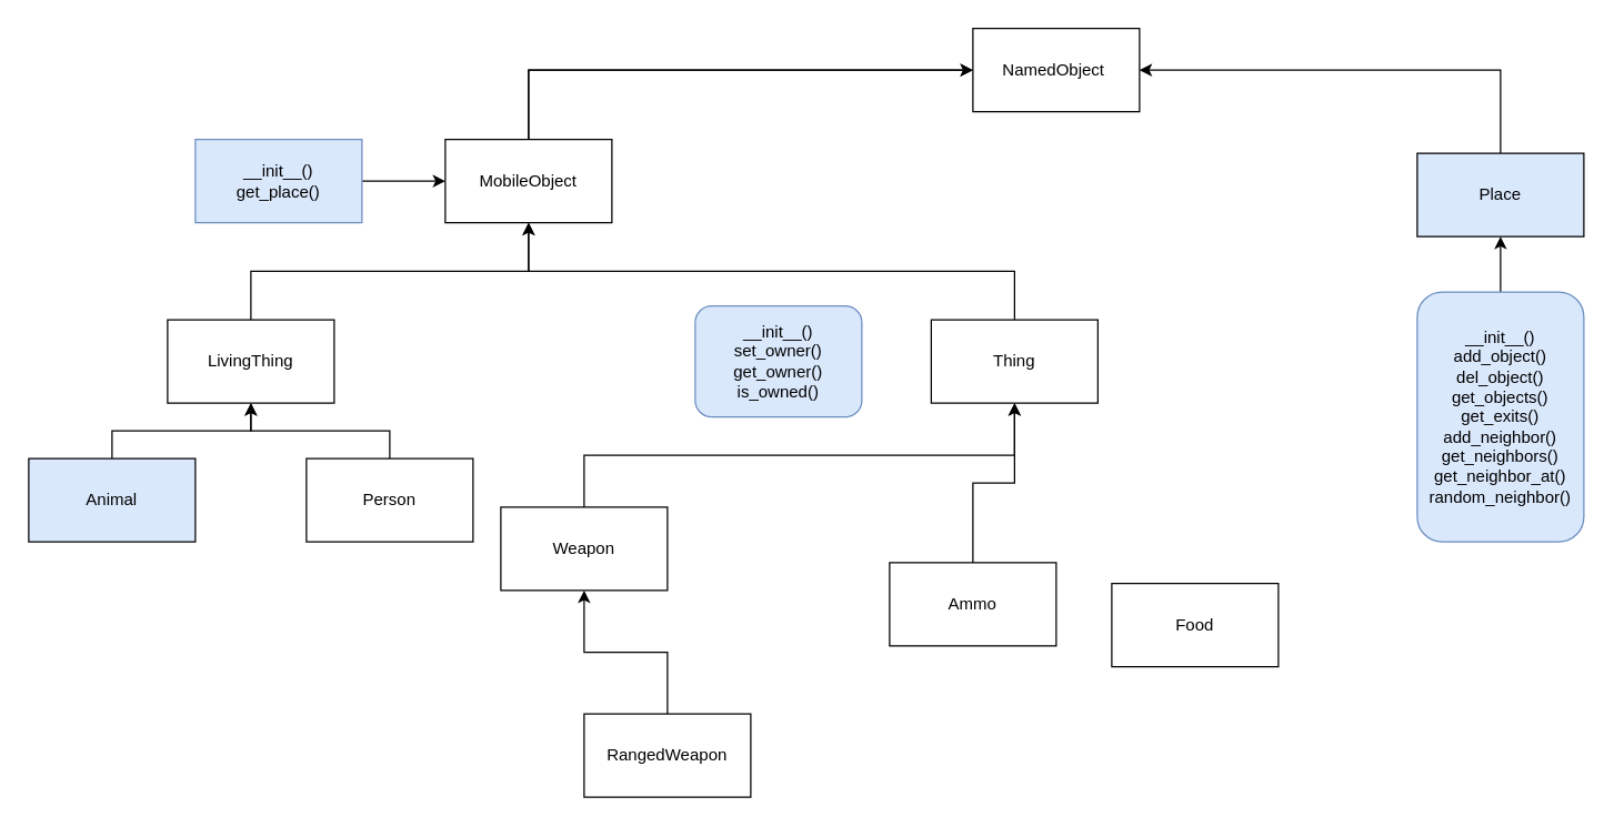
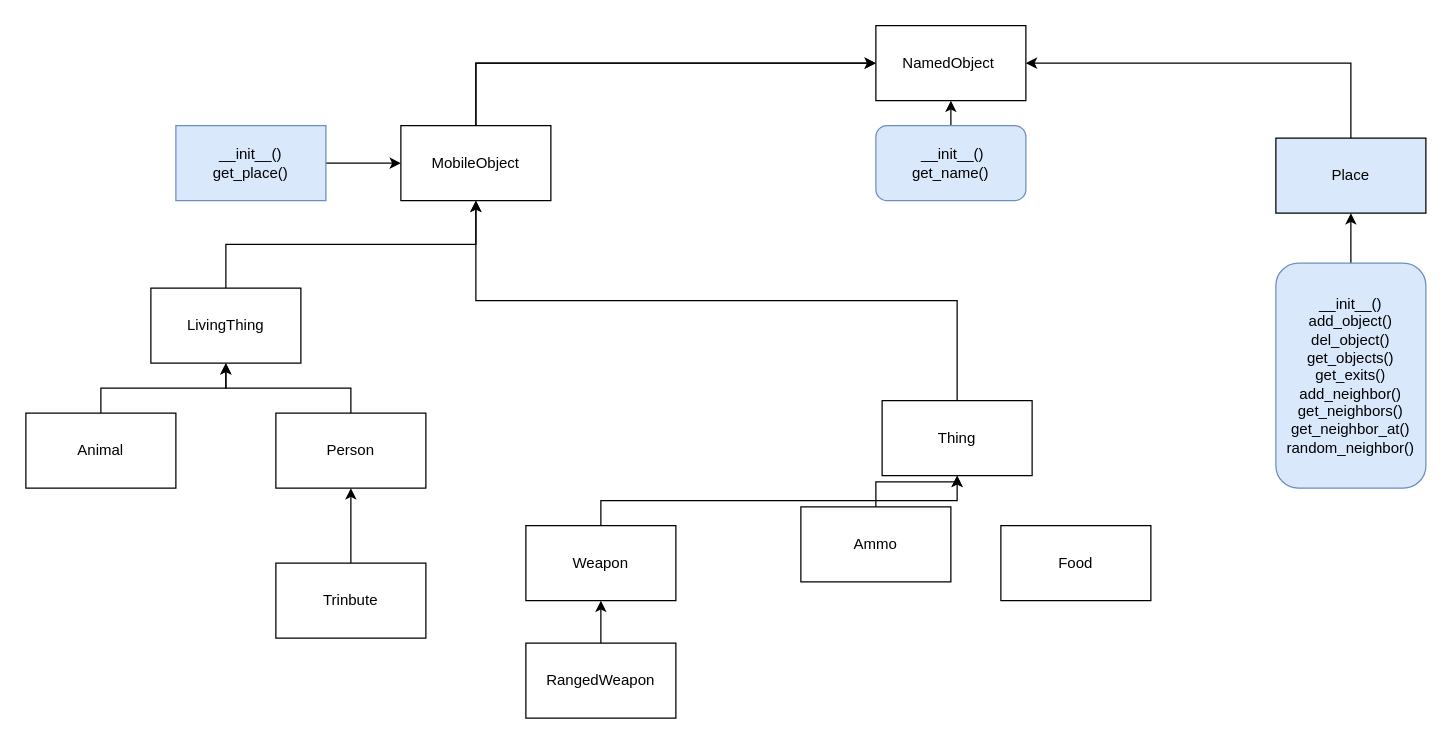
+ <mxCell id="25" style="edgeStyle=orthogonalEdgeStyle;rounded=0;orthogonalLoop=1;jettySize=auto;html=1;exitX=0.5;exitY=0;exitDx=0;exitDy=0;entryX=0.5;entryY=1;entryDx=0;entryDy=0;" edge="1" parent="1" source="26" target="2"><mxGeometry relative="1" as="geometry" /></mxCell>
+ <mxCell id="26" value="&amp;nbsp;__init__()&lt;br&gt;get_name()" style="rounded=1;whiteSpace=wrap;html=1;fillColor=#dae8fc;strokeColor=#6c8ebf;" vertex="1" parent="1"><mxGeometry x="700" y="100" width="120" height="60" as="geometry" /></mxCell>
- <mxCell id="31" value="__init__()&lt;br&gt;set_owner()&lt;br&gt;get_owner()&lt;br&gt;is_owned()" style="rounded=1;whiteSpace=wrap;html=1;fillColor=#dae8fc;strokeColor=#6c8ebf;" vertex="1" parent="1"><mxGeometry x="500" y="220" width="120" height="80" as="geometry" /></mxCell>
- <mxCell id="9" value="Thing" style="rounded=0;whiteSpace=wrap;html=1;" vertex="1" parent="1"><mxGeometry x="670" y="230" width="120" height="60" as="geometry" /></mxCell>
+ <mxCell id="9" value="Thing" style="rounded=0;whiteSpace=wrap;html=1;" vertex="1" parent="1"><mxGeometry x="705" y="320" width="120" height="60" as="geometry" /></mxCell>
- <mxCell id="22" value="Animal" style="rounded=0;whiteSpace=wrap;html=1;fillColor=#dae8fc;" vertex="1" parent="1"><mxGeometry x="20" y="330" width="120" height="60" as="geometry" /></mxCell>
+ <mxCell id="22" value="Animal" style="rounded=0;whiteSpace=wrap;html=1;" vertex="1" parent="1"><mxGeometry x="20" y="330" width="120" height="60" as="geometry" /></mxCell>
- <mxCell id="15" value="Weapon" style="rounded=0;whiteSpace=wrap;html=1;" vertex="1" parent="1"><mxGeometry x="360" y="365" width="120" height="60" as="geometry" /></mxCell>
+ <mxCell id="15" value="Weapon" style="rounded=0;whiteSpace=wrap;html=1;" vertex="1" parent="1"><mxGeometry x="420" y="420" width="120" height="60" as="geometry" /></mxCell>
+ <mxCell id="23" style="edgeStyle=orthogonalEdgeStyle;rounded=0;orthogonalLoop=1;jettySize=auto;html=1;exitX=0.5;exitY=0;exitDx=0;exitDy=0;entryX=0.5;entryY=1;entryDx=0;entryDy=0;" edge="1" parent="1" source="24" target="13"><mxGeometry relative="1" as="geometry" /></mxCell>
+ <mxCell id="24" value="Trinbute" style="rounded=0;whiteSpace=wrap;html=1;" vertex="1" parent="1"><mxGeometry x="220" y="450" width="120" height="60" as="geometry" /></mxCell>
